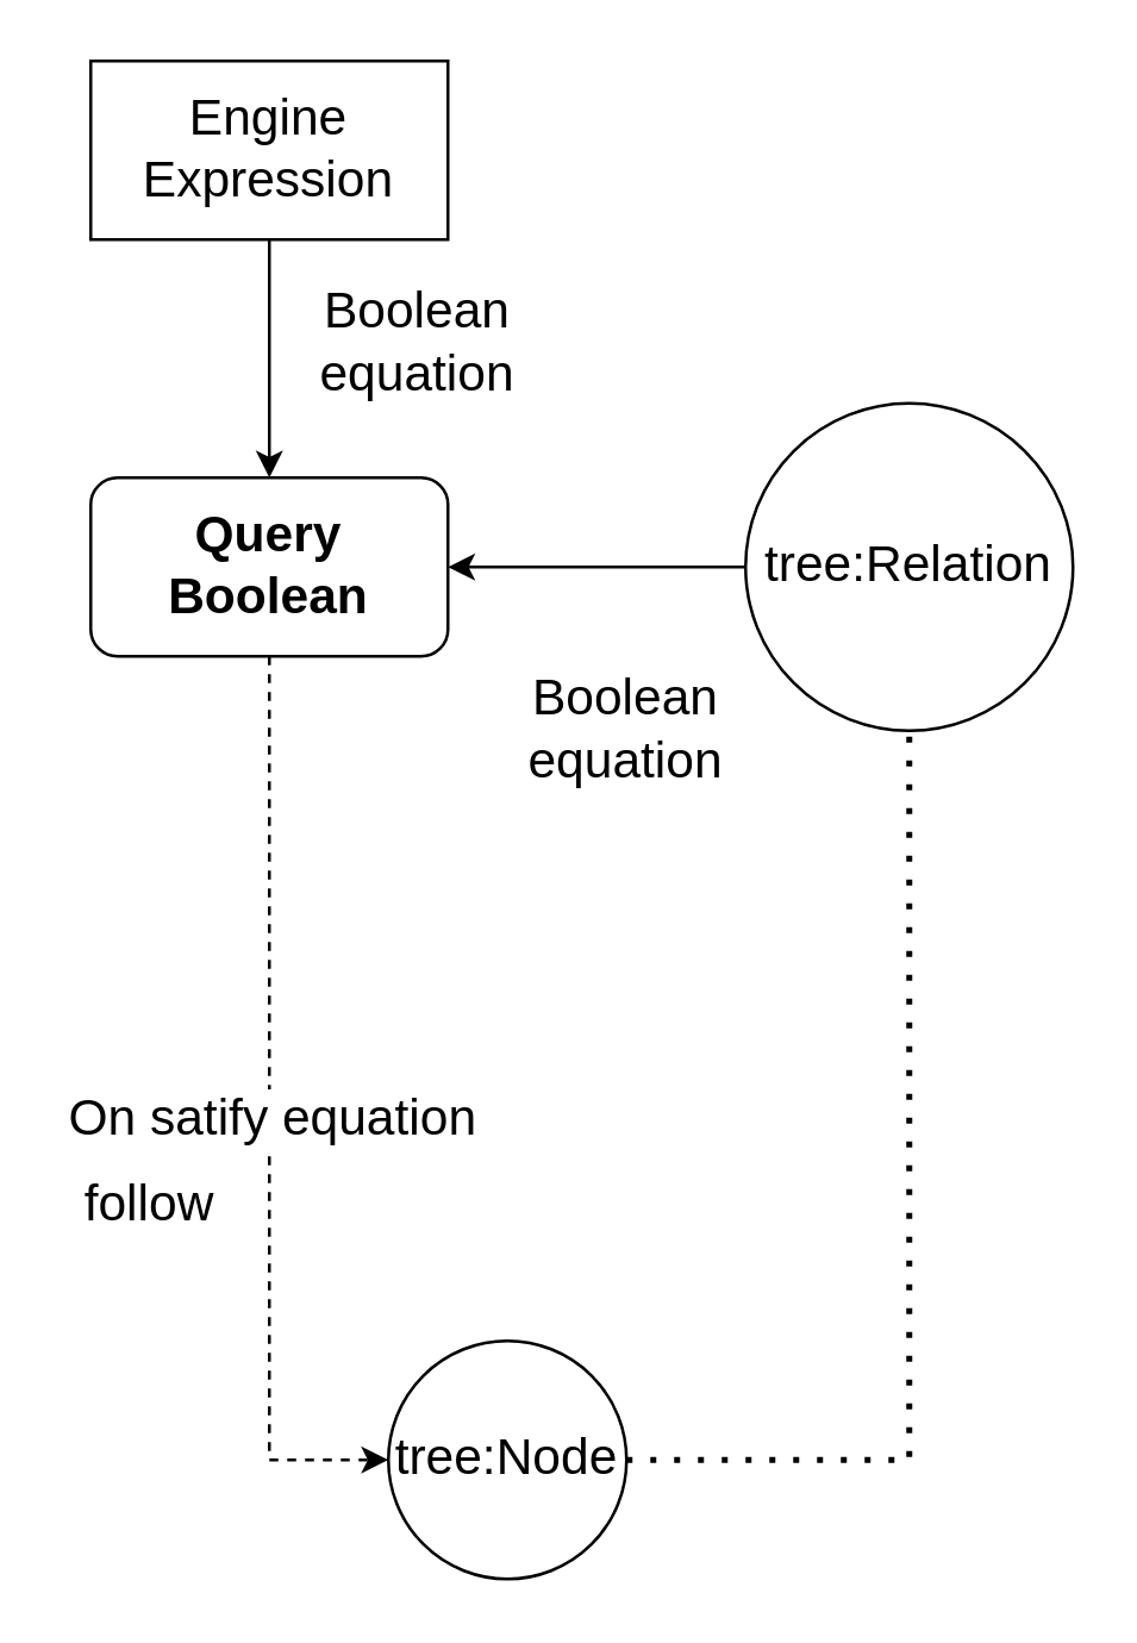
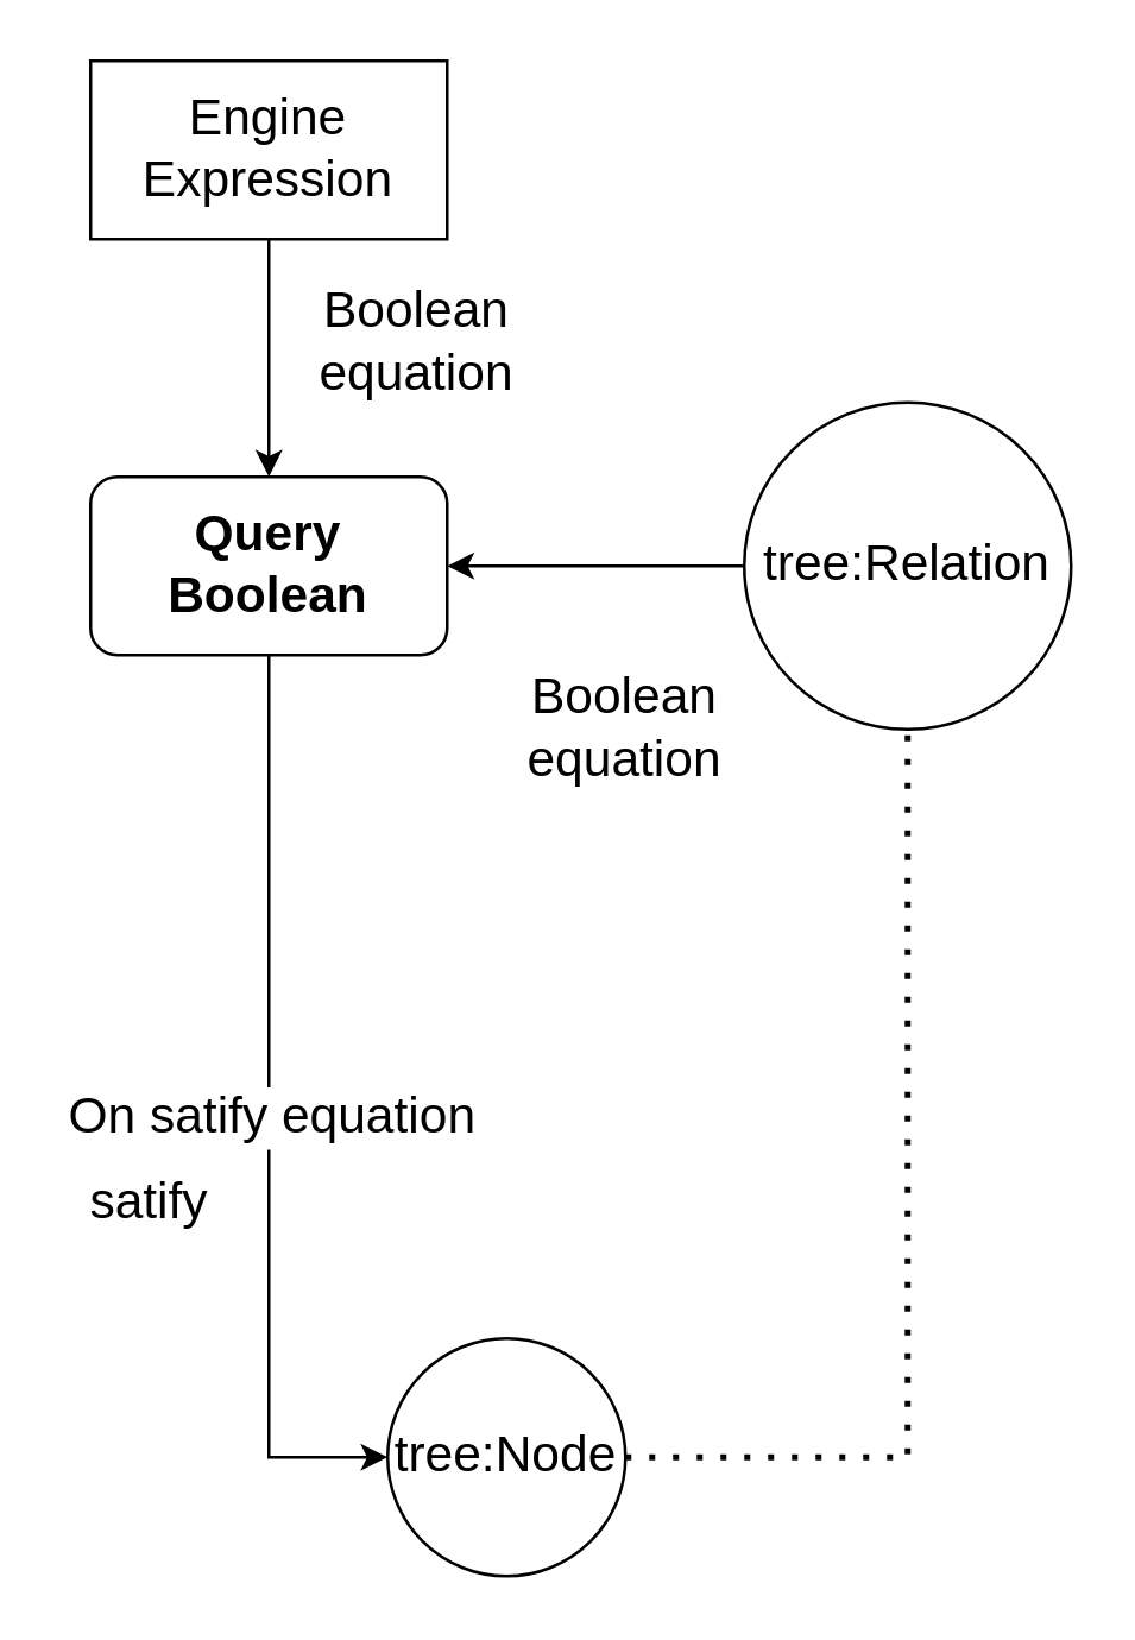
- <mxCell id="11" value="" style="endArrow=classic;html=1;rounded=0;fontSize=17;exitX=0.5;exitY=1;exitDx=0;exitDy=0;entryX=0;entryY=0.5;entryDx=0;entryDy=0;dashed=1;" edge="1" parent="1" source="2" target="9"><mxGeometry relative="1" as="geometry"><mxPoint x="-100" y="290" as="sourcePoint" /><mxPoint x="0" y="290" as="targetPoint" /><Array as="points"><mxPoint x="90" y="490" /></Array></mxGeometry></mxCell>
+ <mxCell id="11" value="" style="endArrow=classic;html=1;rounded=0;fontSize=17;exitX=0.5;exitY=1;exitDx=0;exitDy=0;entryX=0;entryY=0.5;entryDx=0;entryDy=0;" edge="1" parent="1" source="2" target="9"><mxGeometry relative="1" as="geometry"><mxPoint x="-100" y="290" as="sourcePoint" /><mxPoint x="0" y="290" as="targetPoint" /><Array as="points"><mxPoint x="90" y="490" /></Array></mxGeometry></mxCell>
- <mxCell id="13" value="follow" style="text;html=1;strokeColor=none;fillColor=none;align=center;verticalAlign=middle;whiteSpace=wrap;rounded=0;fontSize=17;" vertex="1" parent="1"><mxGeometry x="20" y="390" width="60" height="30" as="geometry" /></mxCell>
+ <mxCell id="13" value="satify" style="text;html=1;strokeColor=none;fillColor=none;align=center;verticalAlign=middle;whiteSpace=wrap;rounded=0;fontSize=17;" vertex="1" parent="1"><mxGeometry x="20" y="390" width="60" height="30" as="geometry" /></mxCell>
